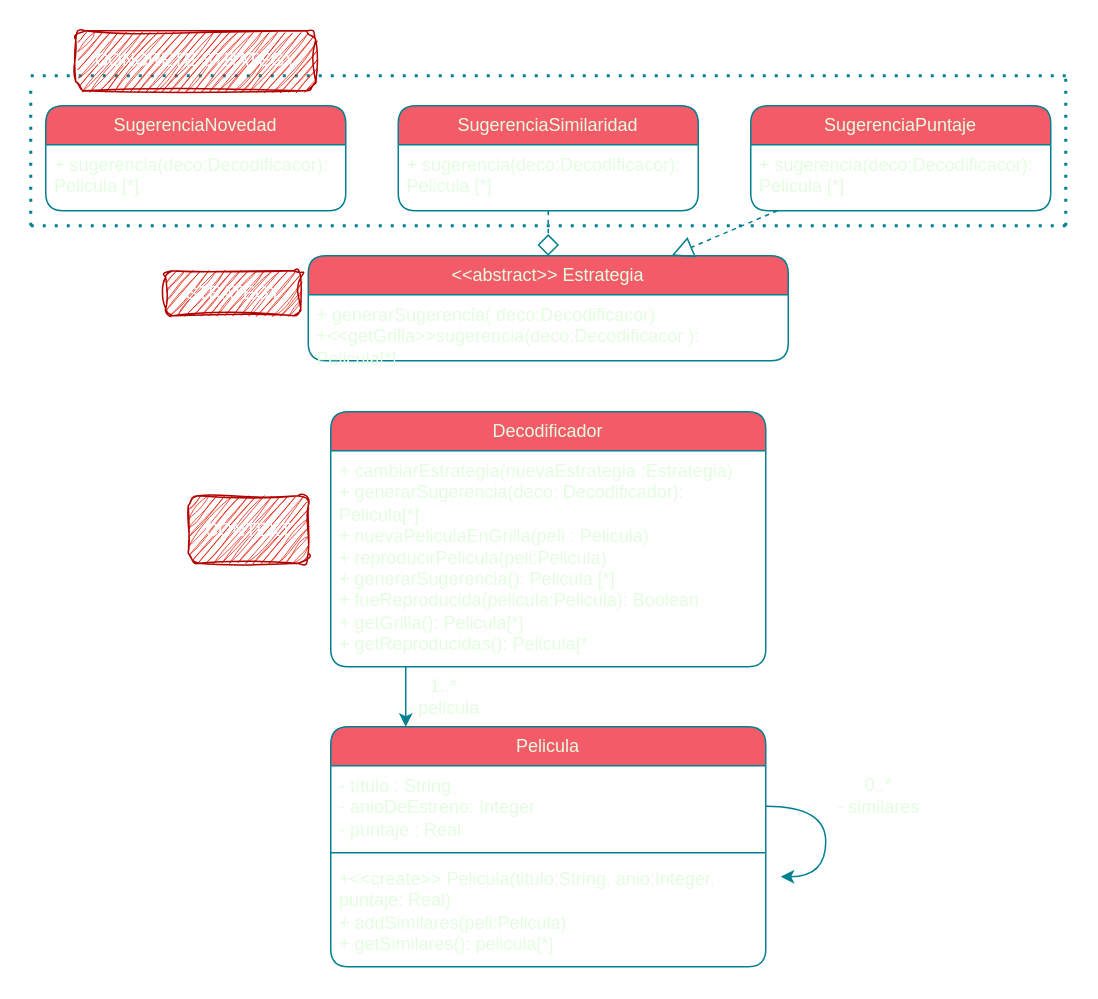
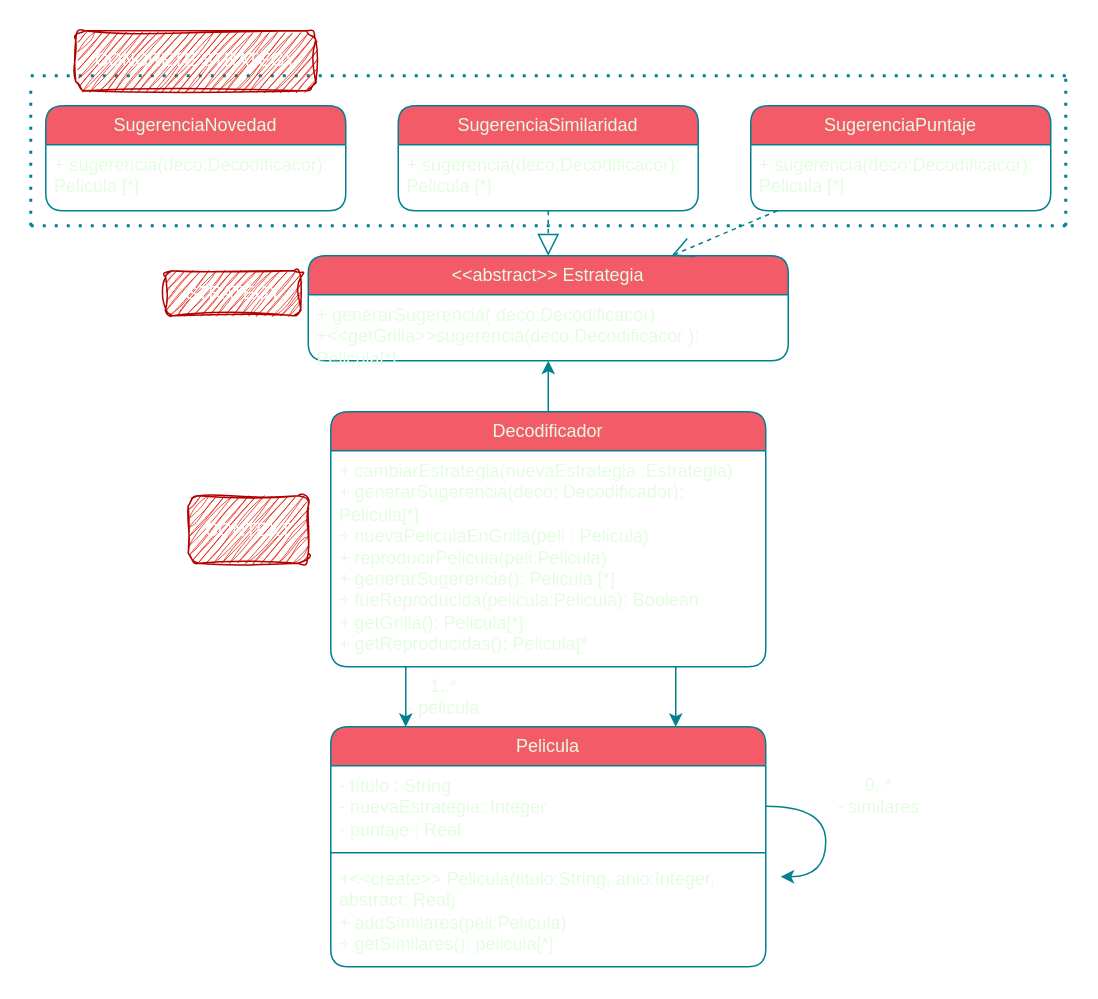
- <mxCell id="23" value="" style="endArrow=diamond;dashed=1;endFill=0;endSize=12;html=1;rounded=0;labelBackgroundColor=none;strokeColor=#028090;fontColor=default;" parent="1" source="4" target="2" edge="1"><mxGeometry width="160" relative="1" as="geometry"><mxPoint x="308" y="150" as="sourcePoint" /><mxPoint x="347" y="190" as="targetPoint" /></mxGeometry></mxCell>
+ <mxCell id="23" value="" style="endArrow=block;dashed=1;endFill=0;endSize=12;html=1;rounded=0;labelBackgroundColor=none;strokeColor=#028090;fontColor=default;" parent="1" source="4" target="2" edge="1"><mxGeometry width="160" relative="1" as="geometry"><mxPoint x="308" y="150" as="sourcePoint" /><mxPoint x="347" y="190" as="targetPoint" /></mxGeometry></mxCell>
- <mxCell id="30" value="" style="endArrow=block;dashed=1;endFill=0;endSize=12;html=1;rounded=0;labelBackgroundColor=none;strokeColor=#028090;fontColor=default;" edge="1" parent="1" source="28" target="2"><mxGeometry width="160" relative="1" as="geometry"><mxPoint x="708" y="162.56" as="sourcePoint" /><mxPoint x="510" y="220" as="targetPoint" /></mxGeometry></mxCell>
+ <mxCell id="30" value="" style="endArrow=open;dashed=1;endFill=0;endSize=12;html=1;rounded=0;labelBackgroundColor=none;strokeColor=#028090;fontColor=default;" edge="1" parent="1" source="28" target="2"><mxGeometry width="160" relative="1" as="geometry"><mxPoint x="708" y="162.56" as="sourcePoint" /><mxPoint x="510" y="220" as="targetPoint" /></mxGeometry></mxCell>
+ <mxCell id="11" style="edgeStyle=orthogonalEdgeStyle;rounded=0;orthogonalLoop=1;jettySize=auto;html=1;labelBackgroundColor=none;strokeColor=#028090;fontColor=default;" edge="1" parent="1" source="12" target="2"><mxGeometry relative="1" as="geometry" /></mxCell>
+ <mxCell id="10" style="edgeStyle=orthogonalEdgeStyle;rounded=0;orthogonalLoop=1;jettySize=auto;html=1;labelBackgroundColor=none;strokeColor=#028090;fontColor=default;" edge="1" parent="1" source="12" target="14"><mxGeometry relative="1" as="geometry"><Array as="points"><mxPoint x="450" y="480" /><mxPoint x="450" y="480" /></Array></mxGeometry></mxCell>
- <mxCell id="16" value="-&amp;nbsp;&lt;span style=&quot;background-color: initial;&quot;&gt;título : String&lt;/span&gt;&lt;div&gt;&lt;span style=&quot;background-color: initial;&quot;&gt;- anioDeEstreno: Integer&lt;/span&gt;&lt;div&gt;- puntaje : Real&lt;/div&gt;&lt;/div&gt;" style="text;strokeColor=none;fillColor=none;align=left;verticalAlign=top;spacingLeft=4;spacingRight=4;overflow=hidden;rotatable=0;points=[[0,0.5],[1,0.5]];portConstraint=eastwest;whiteSpace=wrap;html=1;labelBackgroundColor=none;fontColor=#E4FDE1;" vertex="1" parent="14"><mxGeometry y="26" width="290" height="54" as="geometry" /></mxCell>
+ <mxCell id="16" value="-&amp;nbsp;&lt;span style=&quot;background-color: initial;&quot;&gt;título : String&lt;/span&gt;&lt;div&gt;&lt;span style=&quot;background-color: initial;&quot;&gt;- nuevaEstrategia: Integer&lt;/span&gt;&lt;div&gt;- puntaje : Real&lt;/div&gt;&lt;/div&gt;" style="text;strokeColor=none;fillColor=none;align=left;verticalAlign=top;spacingLeft=4;spacingRight=4;overflow=hidden;rotatable=0;points=[[0,0.5],[1,0.5]];portConstraint=eastwest;whiteSpace=wrap;html=1;labelBackgroundColor=none;fontColor=#E4FDE1;" vertex="1" parent="14"><mxGeometry y="26" width="290" height="54" as="geometry" /></mxCell>
- <mxCell id="18" value="&lt;div&gt;+&amp;lt;&amp;lt;create&amp;gt;&amp;gt; Pelicula(titulo:String, anio:Integer, puntaje: Real)&lt;/div&gt;&lt;div&gt;+ addSimilares(peli:Pelicula)&lt;/div&gt;&lt;div&gt;+ getSimilares(): pelicula[*]&lt;/div&gt;&lt;div style=&quot;background-color:#2f2f2f;padding:0px 0px 0px 2px;&quot;&gt;&lt;div style=&quot;color: rgb(170, 170, 170); font-family: Consolas; font-size: 10pt; white-space: pre;&quot;&gt;&lt;p style=&quot;background-color:#373737;margin:0;&quot;&gt;&lt;span style=&quot;color:#d9e8f7;&quot;&gt;&lt;/span&gt;&lt;/p&gt;&lt;/div&gt;&lt;/div&gt;" style="text;strokeColor=none;fillColor=none;align=left;verticalAlign=top;spacingLeft=4;spacingRight=4;overflow=hidden;rotatable=0;points=[[0,0.5],[1,0.5]];portConstraint=eastwest;whiteSpace=wrap;html=1;rounded=1;labelBackgroundColor=none;fontColor=#E4FDE1;" parent="14" vertex="1"><mxGeometry y="88" width="290" height="72" as="geometry" /></mxCell>
+ <mxCell id="18" value="&lt;div&gt;+&amp;lt;&amp;lt;create&amp;gt;&amp;gt; Pelicula(titulo:String, anio:Integer, abstract: Real)&lt;/div&gt;&lt;div&gt;+ addSimilares(peli:Pelicula)&lt;/div&gt;&lt;div&gt;+ getSimilares(): pelicula[*]&lt;/div&gt;&lt;div style=&quot;background-color:#2f2f2f;padding:0px 0px 0px 2px;&quot;&gt;&lt;div style=&quot;color: rgb(170, 170, 170); font-family: Consolas; font-size: 10pt; white-space: pre;&quot;&gt;&lt;p style=&quot;background-color:#373737;margin:0;&quot;&gt;&lt;span style=&quot;color:#d9e8f7;&quot;&gt;&lt;/span&gt;&lt;/p&gt;&lt;/div&gt;&lt;/div&gt;" style="text;strokeColor=none;fillColor=none;align=left;verticalAlign=top;spacingLeft=4;spacingRight=4;overflow=hidden;rotatable=0;points=[[0,0.5],[1,0.5]];portConstraint=eastwest;whiteSpace=wrap;html=1;rounded=1;labelBackgroundColor=none;fontColor=#E4FDE1;" parent="14" vertex="1"><mxGeometry y="88" width="290" height="72" as="geometry" /></mxCell>
